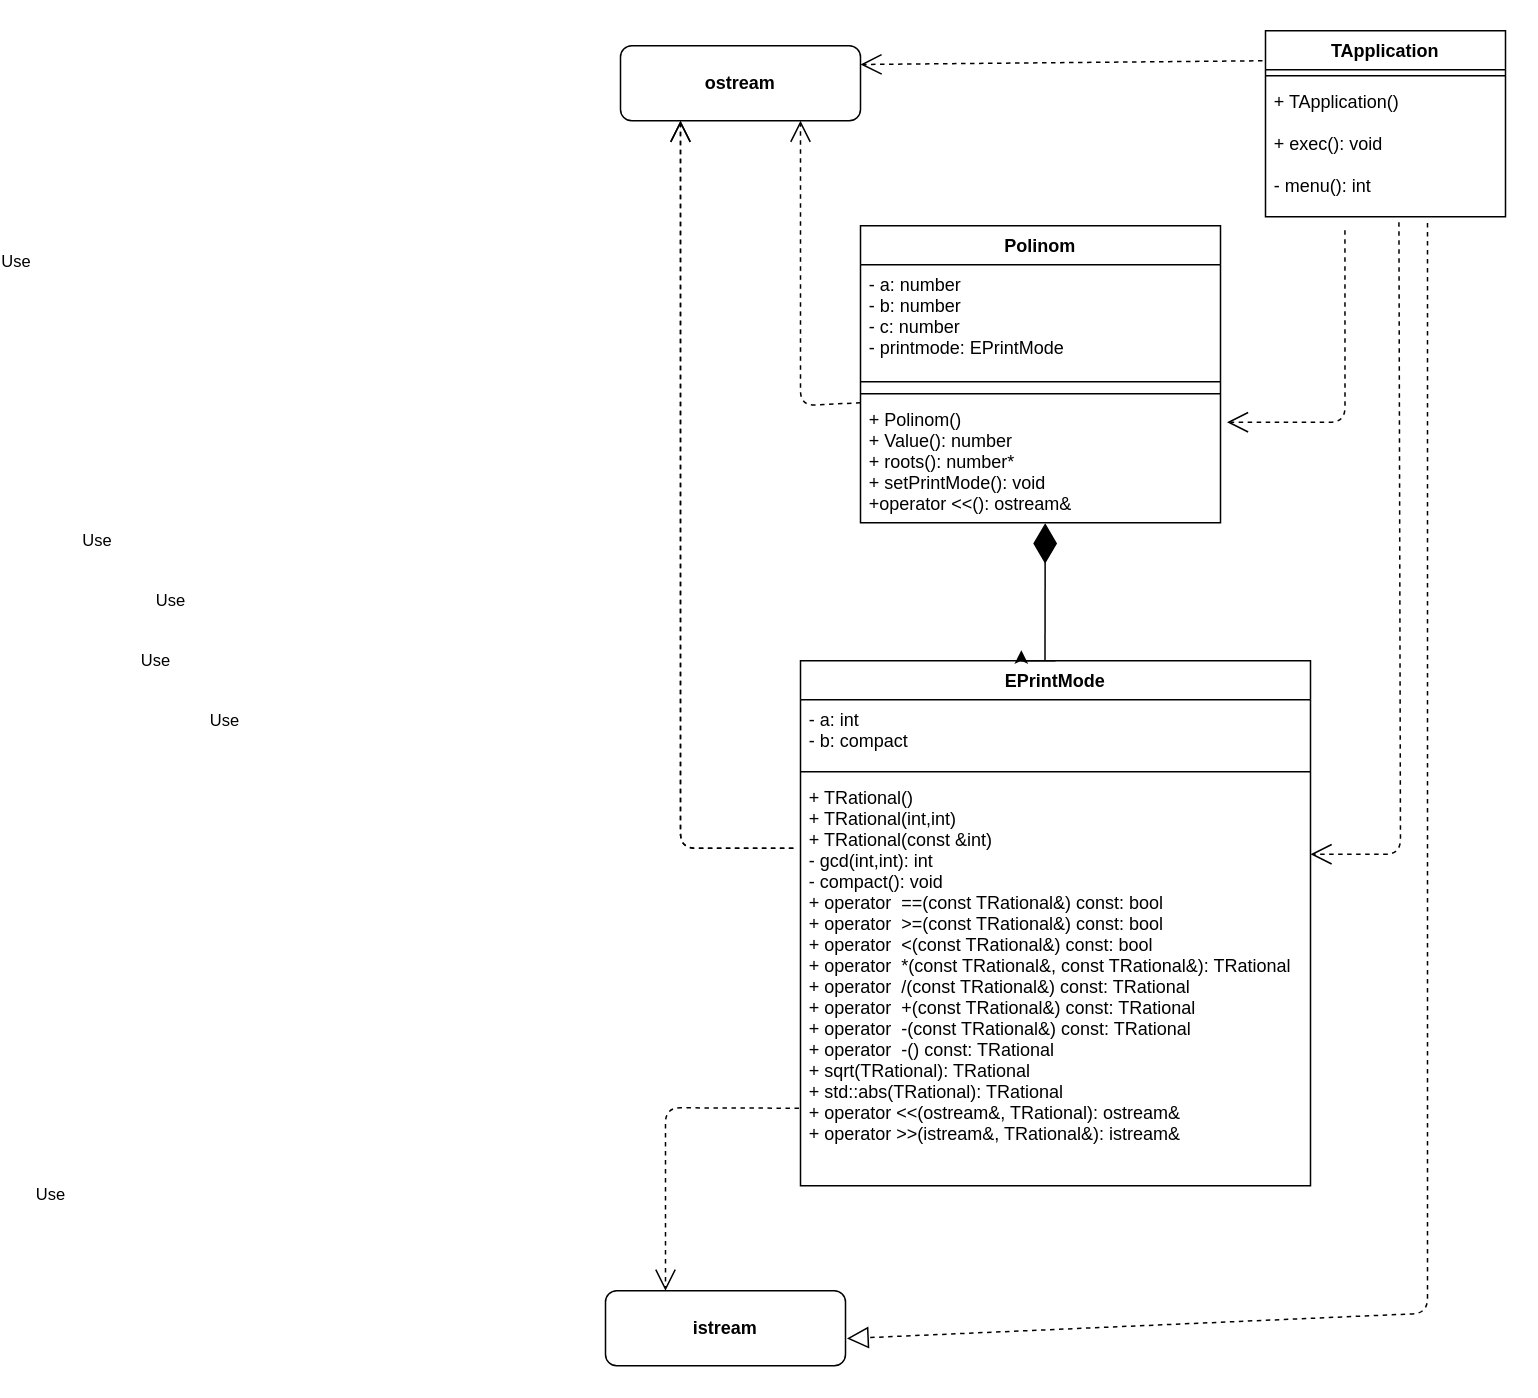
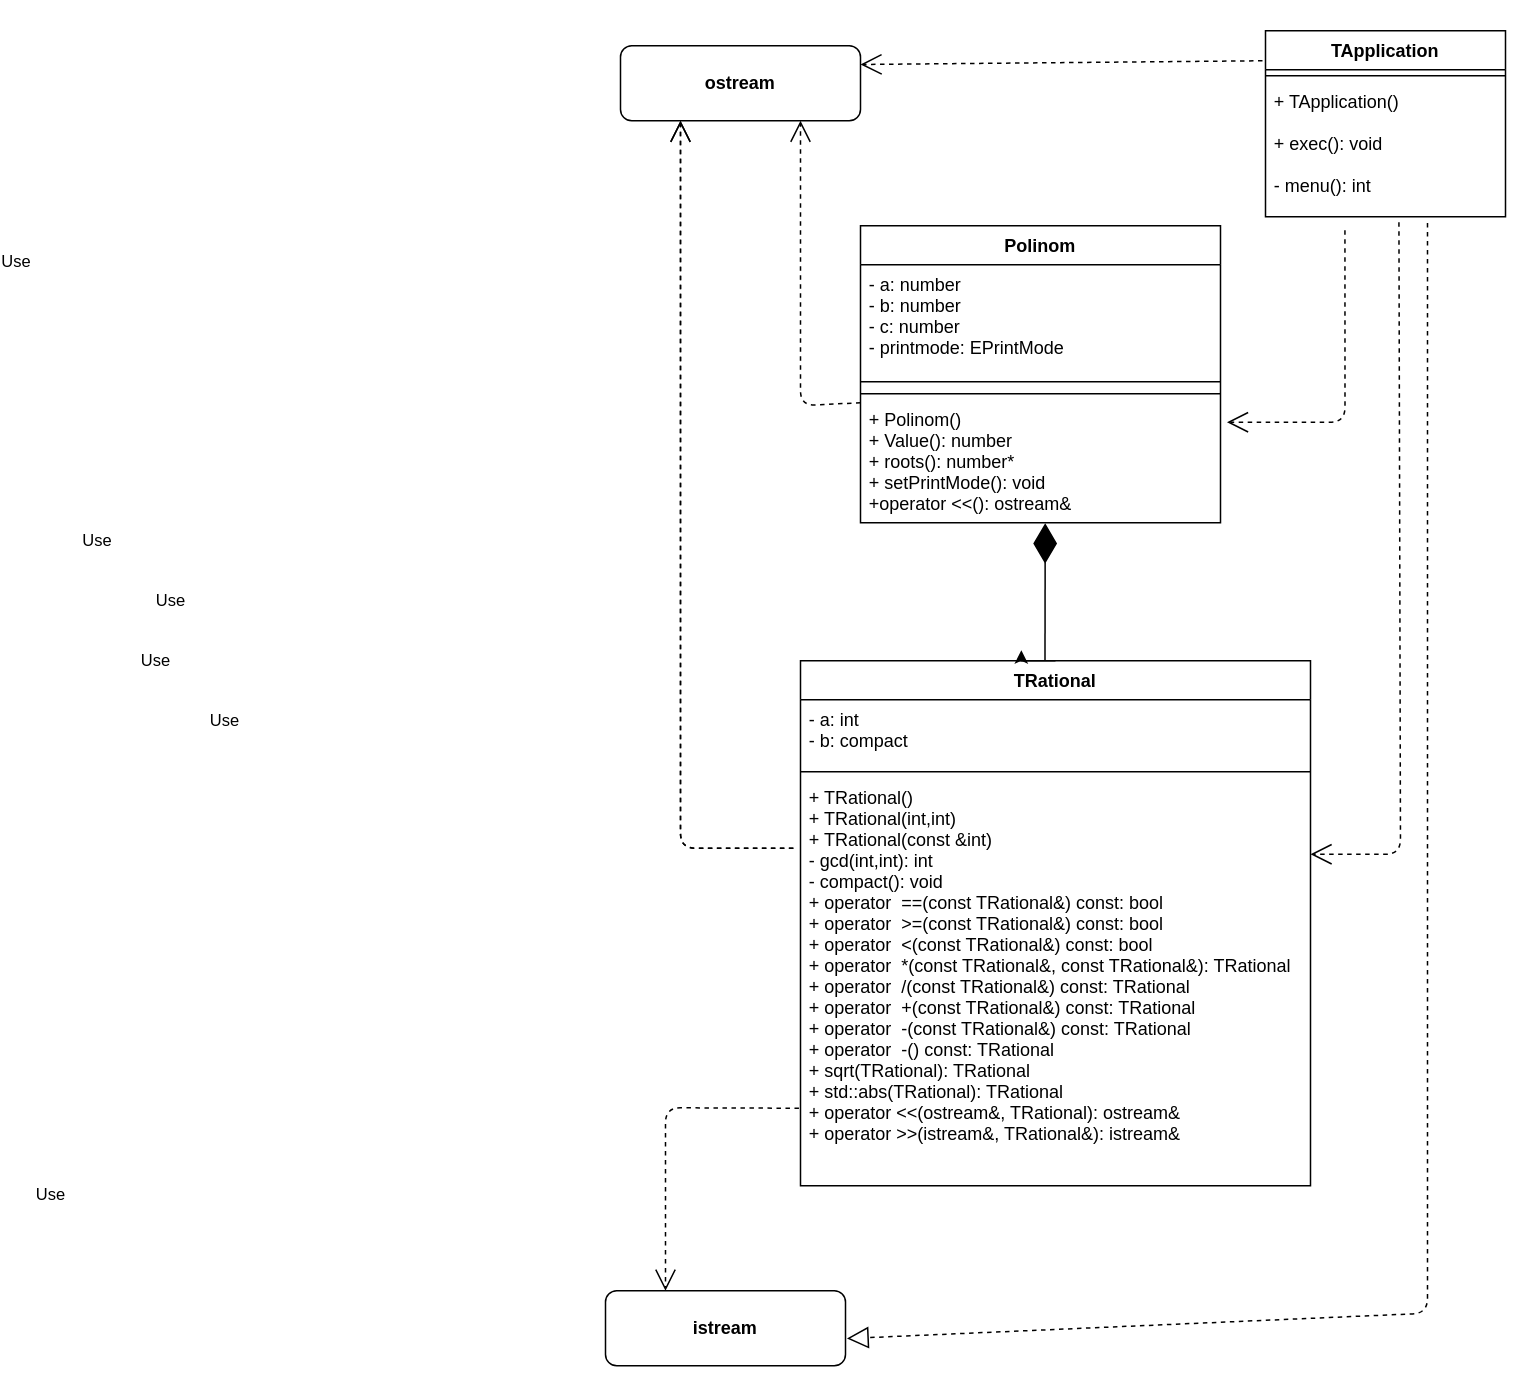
- <mxCell id="14" value="EPrintMode" style="swimlane;fontStyle=1;align=center;verticalAlign=top;childLayout=stackLayout;horizontal=1;startSize=26;horizontalStack=0;resizeParent=1;resizeParentMax=0;resizeLast=0;collapsible=1;marginBottom=0;" vertex="1" parent="1"><mxGeometry x="150" y="440" width="340" height="350" as="geometry" /></mxCell>
+ <mxCell id="14" value="TRational" style="swimlane;fontStyle=1;align=center;verticalAlign=top;childLayout=stackLayout;horizontal=1;startSize=26;horizontalStack=0;resizeParent=1;resizeParentMax=0;resizeLast=0;collapsible=1;marginBottom=0;" vertex="1" parent="1"><mxGeometry x="150" y="440" width="340" height="350" as="geometry" /></mxCell>
